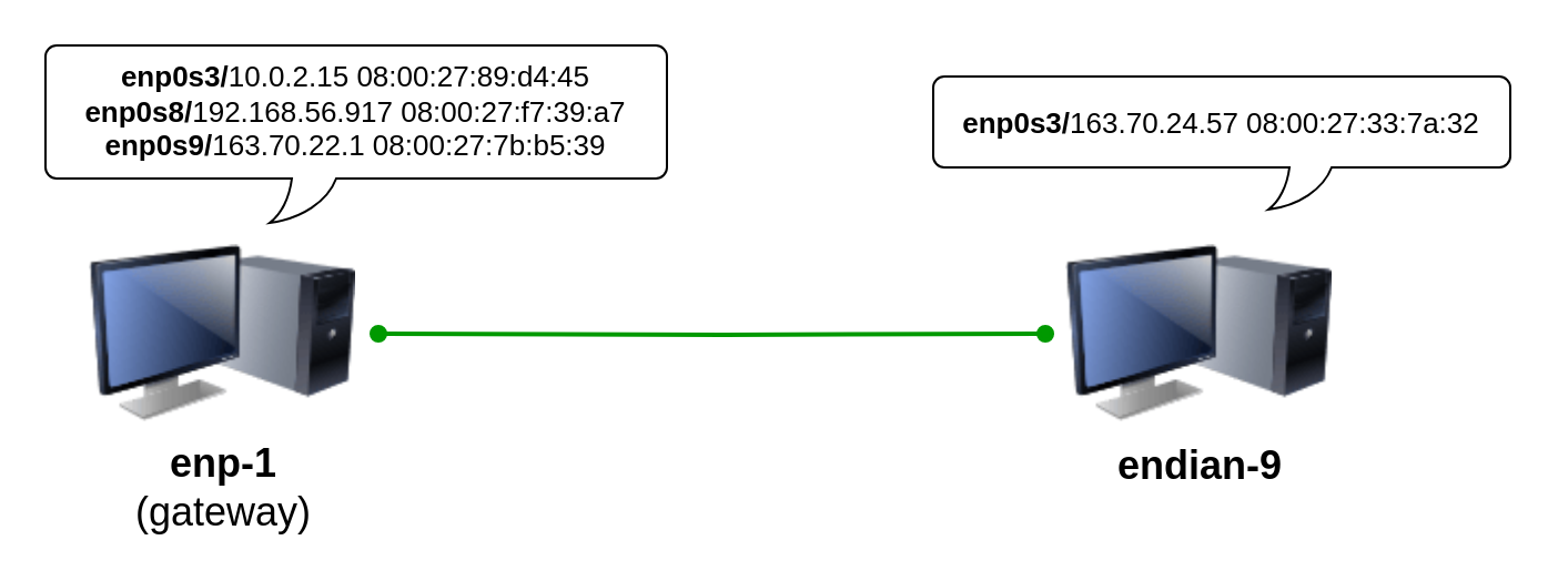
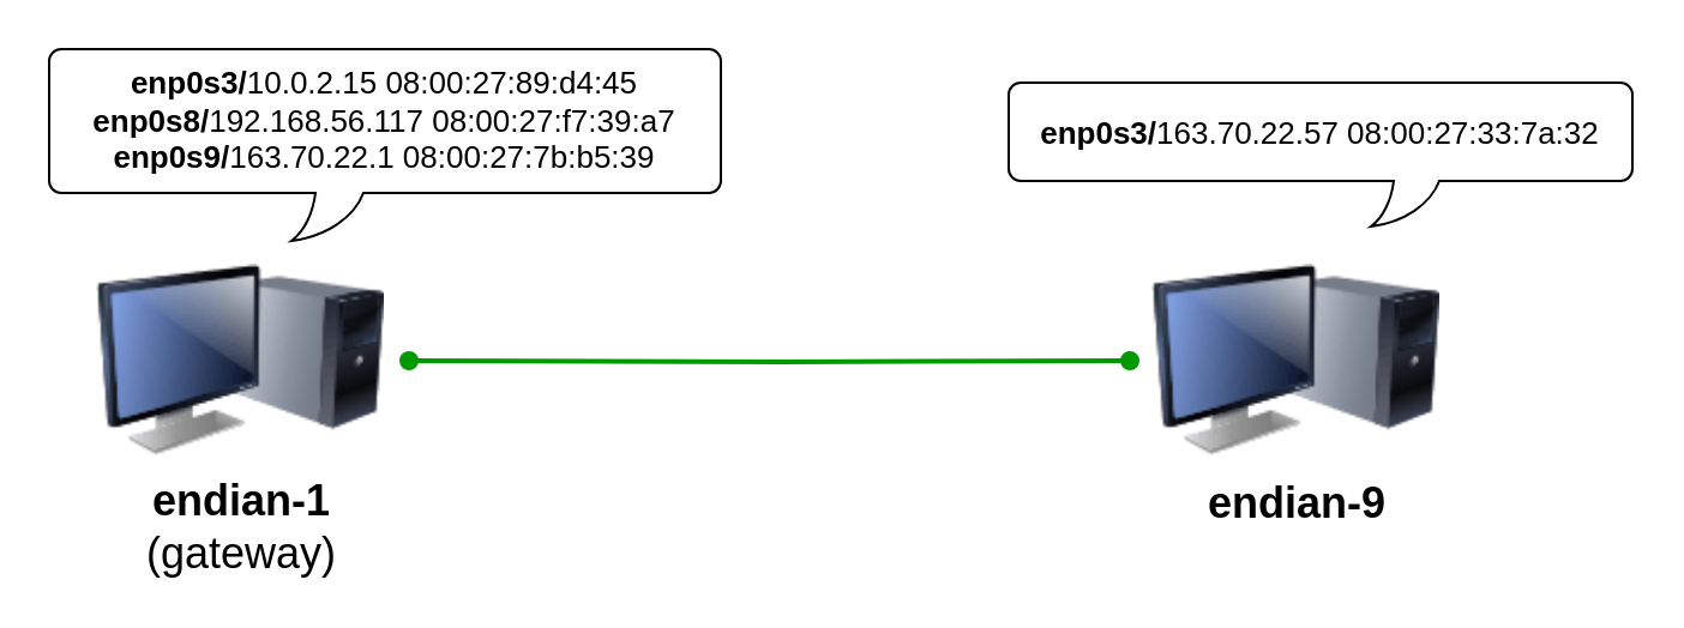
- <mxCell id="7" value="&lt;font style=&quot;font-size: 13px&quot;&gt;&lt;b&gt;enp0s3/&lt;/b&gt;10.0.2.15 08:00:27:89:d4:45&lt;br&gt;&lt;b&gt;enp0s8/&lt;/b&gt;192.168.56.917 08:00:27:f7:39:a7&lt;br&gt;&lt;b&gt;enp0s9/&lt;/b&gt;163.70.22.1 08:00:27:7b:b5:39&lt;/font&gt;" style="whiteSpace=wrap;html=1;shape=mxgraph.basic.roundRectCallout;dx=121;dy=20;size=5;boundedLbl=1;" vertex="1" parent="1"><mxGeometry x="20" y="20" width="280" height="80" as="geometry" /></mxCell>
+ <mxCell id="7" value="&lt;font style=&quot;font-size: 13px&quot;&gt;&lt;b&gt;enp0s3/&lt;/b&gt;10.0.2.15 08:00:27:89:d4:45&lt;br&gt;&lt;b&gt;enp0s8/&lt;/b&gt;192.168.56.117 08:00:27:f7:39:a7&lt;br&gt;&lt;b&gt;enp0s9/&lt;/b&gt;163.70.22.1 08:00:27:7b:b5:39&lt;/font&gt;" style="whiteSpace=wrap;html=1;shape=mxgraph.basic.roundRectCallout;dx=121;dy=20;size=5;boundedLbl=1;" vertex="1" parent="1"><mxGeometry x="20" y="20" width="280" height="80" as="geometry" /></mxCell>
- <mxCell id="8" value="&lt;font style=&quot;font-size: 13px&quot;&gt;&lt;b&gt;enp0s3/&lt;/b&gt;163.70.24.57 08:00:27:33:7a:32&lt;/font&gt;" style="whiteSpace=wrap;html=1;shape=mxgraph.basic.roundRectCallout;dx=170;dy=19;size=5;boundedLbl=1;" vertex="1" parent="1"><mxGeometry x="420" y="34" width="260" height="60" as="geometry" /></mxCell>
+ <mxCell id="8" value="&lt;font style=&quot;font-size: 13px&quot;&gt;&lt;b&gt;enp0s3/&lt;/b&gt;163.70.22.57 08:00:27:33:7a:32&lt;/font&gt;" style="whiteSpace=wrap;html=1;shape=mxgraph.basic.roundRectCallout;dx=170;dy=19;size=5;boundedLbl=1;" vertex="1" parent="1"><mxGeometry x="420" y="34" width="260" height="60" as="geometry" /></mxCell>
- <mxCell id="5" value="&lt;font style=&quot;font-size: 18px&quot;&gt;&lt;b&gt;enp-1&lt;/b&gt;&lt;br&gt;(gateway)&lt;br&gt;&lt;/font&gt;" style="text;html=1;align=center;verticalAlign=middle;resizable=0;points=[];autosize=1;" vertex="1" parent="1"><mxGeometry x="55" y="200" width="90" height="40" as="geometry" /></mxCell>
+ <mxCell id="5" value="&lt;font style=&quot;font-size: 18px&quot;&gt;&lt;b&gt;endian-1&lt;/b&gt;&lt;br&gt;(gateway)&lt;br&gt;&lt;/font&gt;" style="text;html=1;align=center;verticalAlign=middle;resizable=0;points=[];autosize=1;" vertex="1" parent="1"><mxGeometry x="55" y="200" width="90" height="40" as="geometry" /></mxCell>
